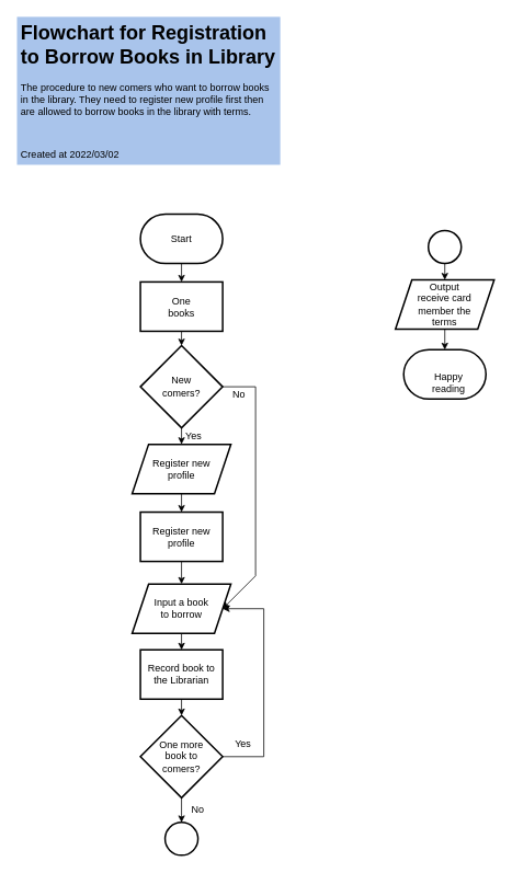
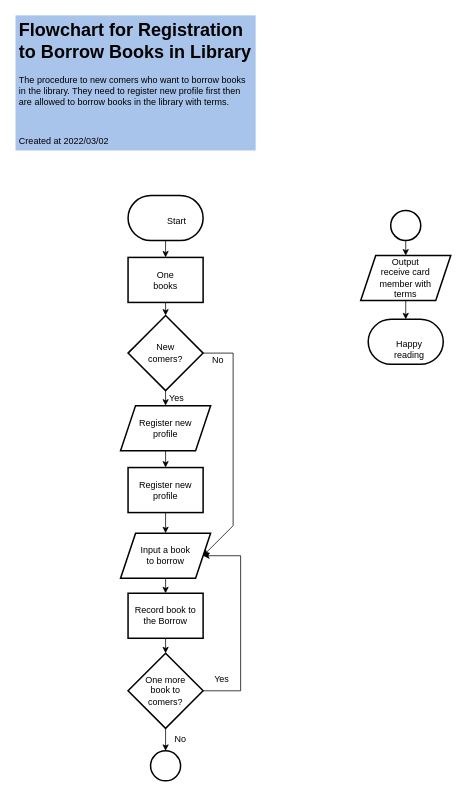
- <mxCell id="8" value="Start" style="text;html=1;strokeColor=none;fillColor=none;align=center;verticalAlign=middle;whiteSpace=wrap;rounded=0;" parent="1" vertex="1"><mxGeometry x="190" y="275" width="60" height="30" as="geometry" /></mxCell>
+ <mxCell id="8" value="Start" style="text;html=1;strokeColor=none;fillColor=none;align=center;verticalAlign=middle;whiteSpace=wrap;rounded=0;" parent="1" vertex="1"><mxGeometry x="205" y="280" width="60" height="30" as="geometry" /></mxCell>
- <mxCell id="35" value="Output receive card member the terms" style="text;html=1;strokeColor=none;fillColor=none;align=center;verticalAlign=middle;whiteSpace=wrap;rounded=0;" parent="1" vertex="1"><mxGeometry x="500" y="355" width="80" height="30" as="geometry" /></mxCell>
+ <mxCell id="35" value="Output receive card member with terms" style="text;html=1;strokeColor=none;fillColor=none;align=center;verticalAlign=middle;whiteSpace=wrap;rounded=0;" parent="1" vertex="1"><mxGeometry x="500" y="355" width="80" height="30" as="geometry" /></mxCell>
- <mxCell id="24" value="Record book to the Librarian" style="text;html=1;strokeColor=none;fillColor=none;align=center;verticalAlign=middle;whiteSpace=wrap;rounded=0;" parent="1" vertex="1"><mxGeometry x="170" y="805" width="100" height="30" as="geometry" /></mxCell>
+ <mxCell id="24" value="Record book to the Borrow" style="text;html=1;strokeColor=none;fillColor=none;align=center;verticalAlign=middle;whiteSpace=wrap;rounded=0;" parent="1" vertex="1"><mxGeometry x="170" y="805" width="100" height="30" as="geometry" /></mxCell>
